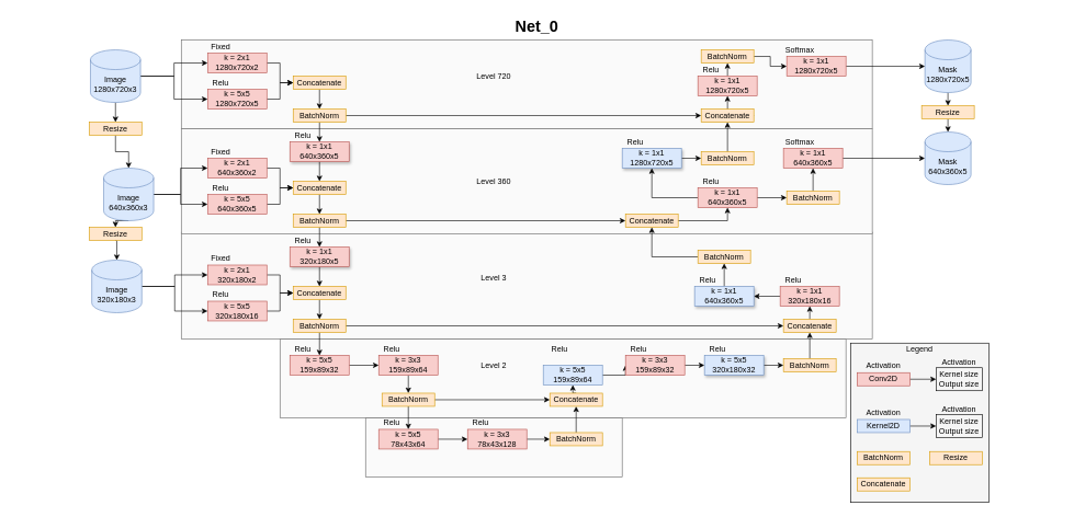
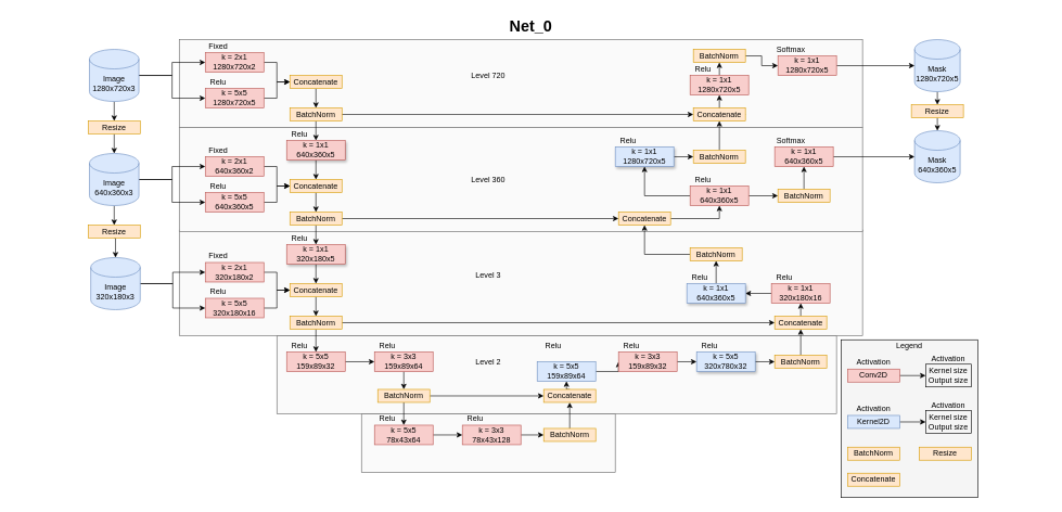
- <mxCell id="38" value="Image&lt;br&gt;640x360x3" style="shape=cylinder3;whiteSpace=wrap;html=1;boundedLbl=1;backgroundOutline=1;size=15;fillColor=#dae8fc;strokeColor=#6c8ebf;" parent="1" vertex="1"><mxGeometry x="157" y="255" width="76" height="80" as="geometry" /></mxCell>
+ <mxCell id="38" value="Image&lt;br&gt;640x360x3" style="shape=cylinder3;whiteSpace=wrap;html=1;boundedLbl=1;backgroundOutline=1;size=15;fillColor=#dae8fc;strokeColor=#6c8ebf;" parent="1" vertex="1"><mxGeometry x="137" y="235" width="76" height="80" as="geometry" /></mxCell>
- <mxCell id="113" value="k = 5x5&lt;br&gt;320x180x32" style="rounded=0;whiteSpace=wrap;html=1;fillColor=#dae8fc;strokeColor=#6c8ebf;shadow=1;" parent="1" vertex="1"><mxGeometry x="1070" y="540" width="90" height="30" as="geometry" /></mxCell>
+ <mxCell id="113" value="k = 5x5&lt;br&gt;320x780x32" style="rounded=0;whiteSpace=wrap;html=1;fillColor=#dae8fc;strokeColor=#6c8ebf;shadow=1;" parent="1" vertex="1"><mxGeometry x="1070" y="540" width="90" height="30" as="geometry" /></mxCell>
